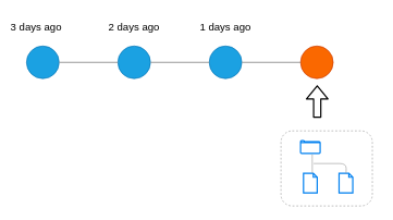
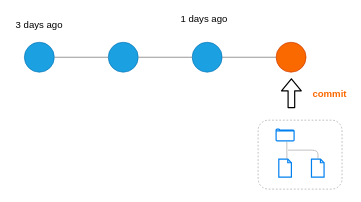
- <mxCell id="9" value="3 days ago" style="text;html=1;strokeColor=none;fillColor=none;align=center;verticalAlign=middle;whiteSpace=wrap;rounded=0;fontSize=16;fontColor=#000000;" parent="1" vertex="1"><mxGeometry x="10" y="20" width="90" height="40" as="geometry" /></mxCell>
+ <mxCell id="9" value="3 days ago" style="text;html=1;strokeColor=none;fillColor=none;align=center;verticalAlign=middle;whiteSpace=wrap;rounded=0;fontSize=16;fontColor=#000000;" parent="1" vertex="1"><mxGeometry x="20" y="20" width="90" height="40" as="geometry" /></mxCell>
- <mxCell id="11" value="2 days ago" style="text;html=1;strokeColor=none;fillColor=none;align=center;verticalAlign=middle;whiteSpace=wrap;rounded=0;fontSize=16;fontColor=#000000;" parent="1" vertex="1"><mxGeometry x="160" y="20" width="90" height="40" as="geometry" /></mxCell>
- <mxCell id="10" value="1 days ago" style="text;html=1;strokeColor=none;fillColor=none;align=center;verticalAlign=middle;whiteSpace=wrap;rounded=0;fontSize=16;fontColor=#000000;" parent="1" vertex="1"><mxGeometry x="300" y="20" width="90" height="40" as="geometry" /></mxCell>
+ <mxCell id="10" value="1 days ago" style="text;html=1;strokeColor=none;fillColor=none;align=center;verticalAlign=middle;whiteSpace=wrap;rounded=0;fontSize=16;fontColor=#000000;" parent="1" vertex="1"><mxGeometry x="295" y="10" width="90" height="40" as="geometry" /></mxCell>
+ <mxCell id="19" value="&lt;font&gt;commit&lt;/font&gt;" style="text;html=1;strokeColor=none;fillColor=none;align=center;verticalAlign=middle;whiteSpace=wrap;rounded=0;dashed=1;fontSize=16;fontStyle=1;fontColor=#FA6800;" parent="1" vertex="1"><mxGeometry x="519" y="140" width="61" height="30" as="geometry" /></mxCell>
